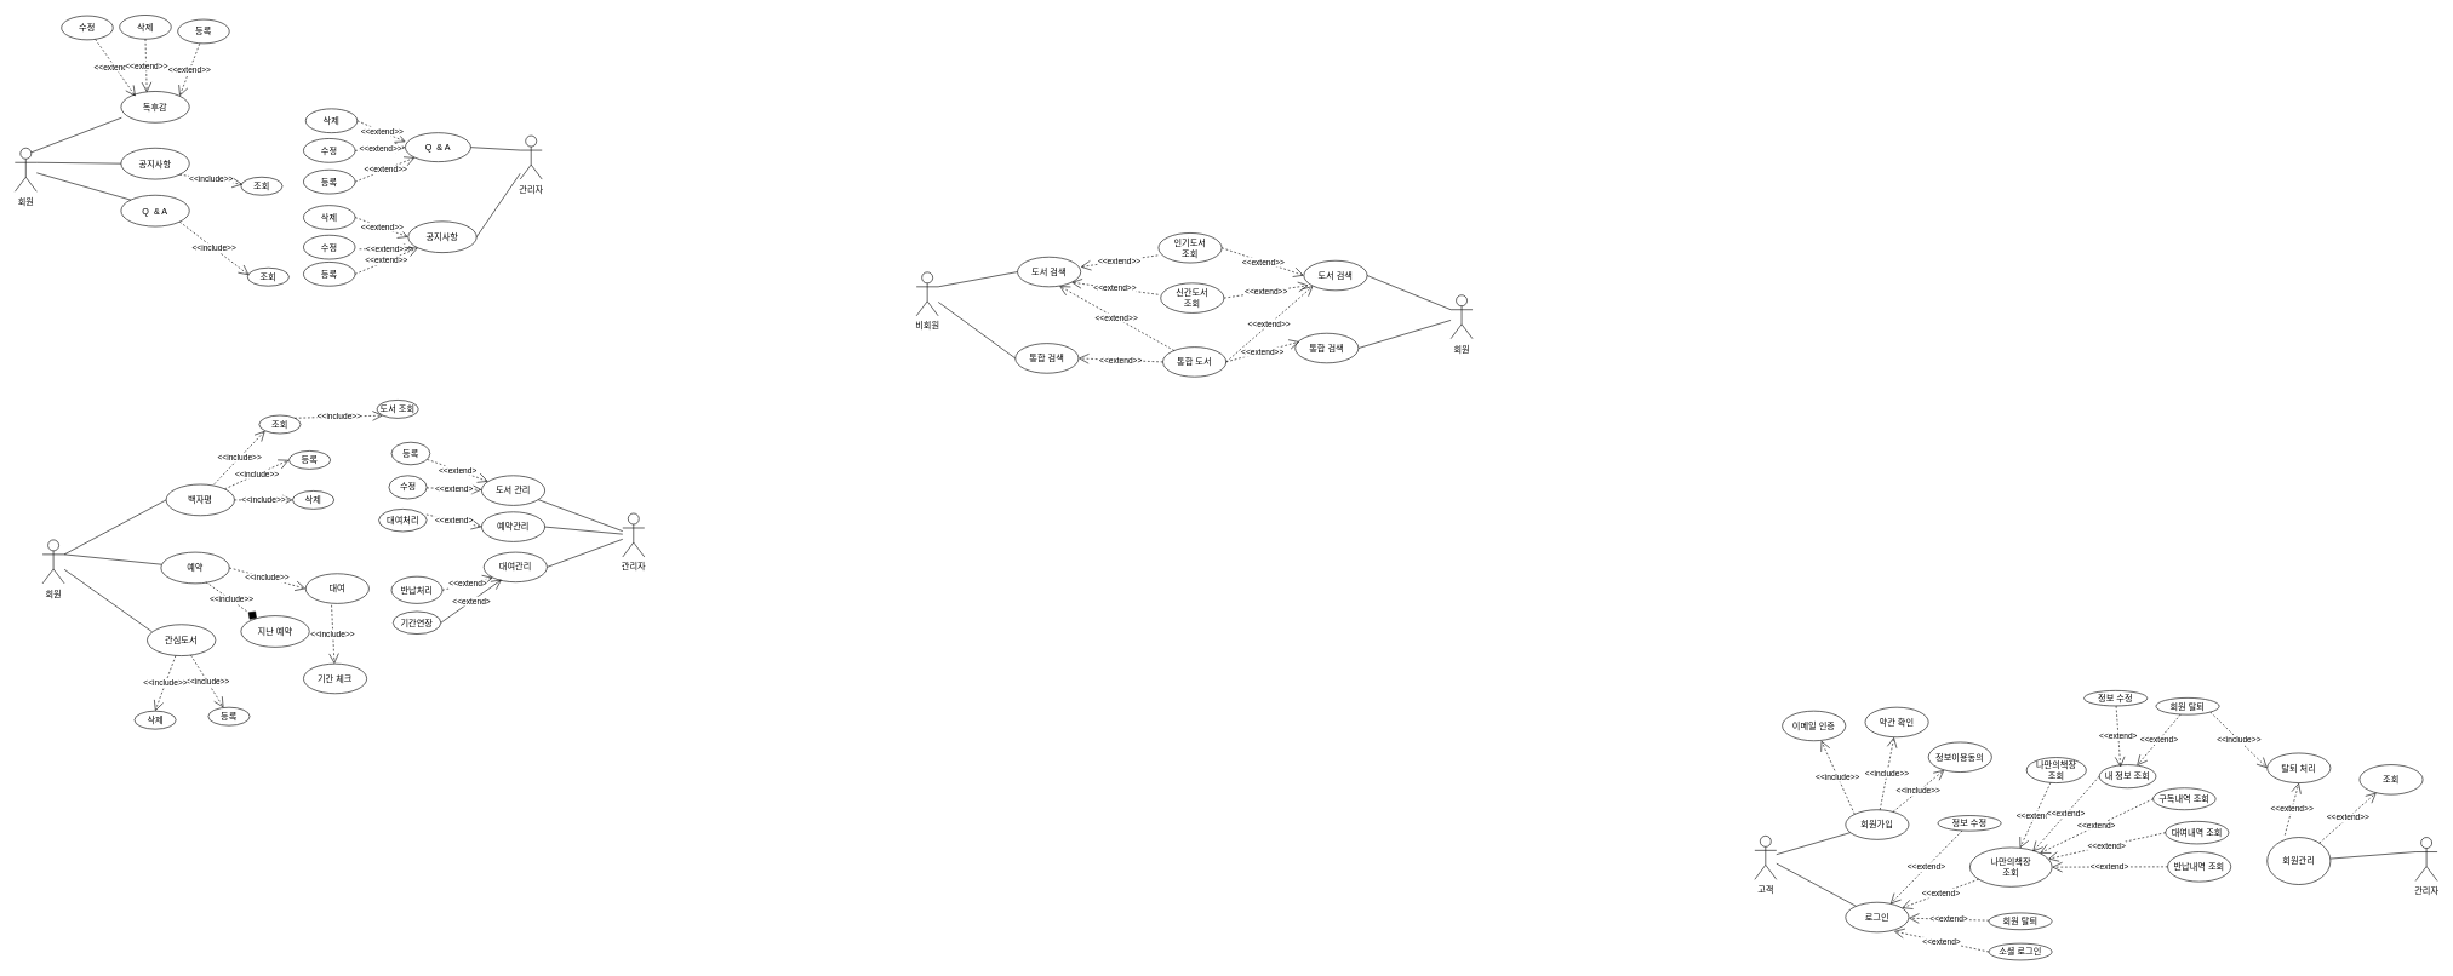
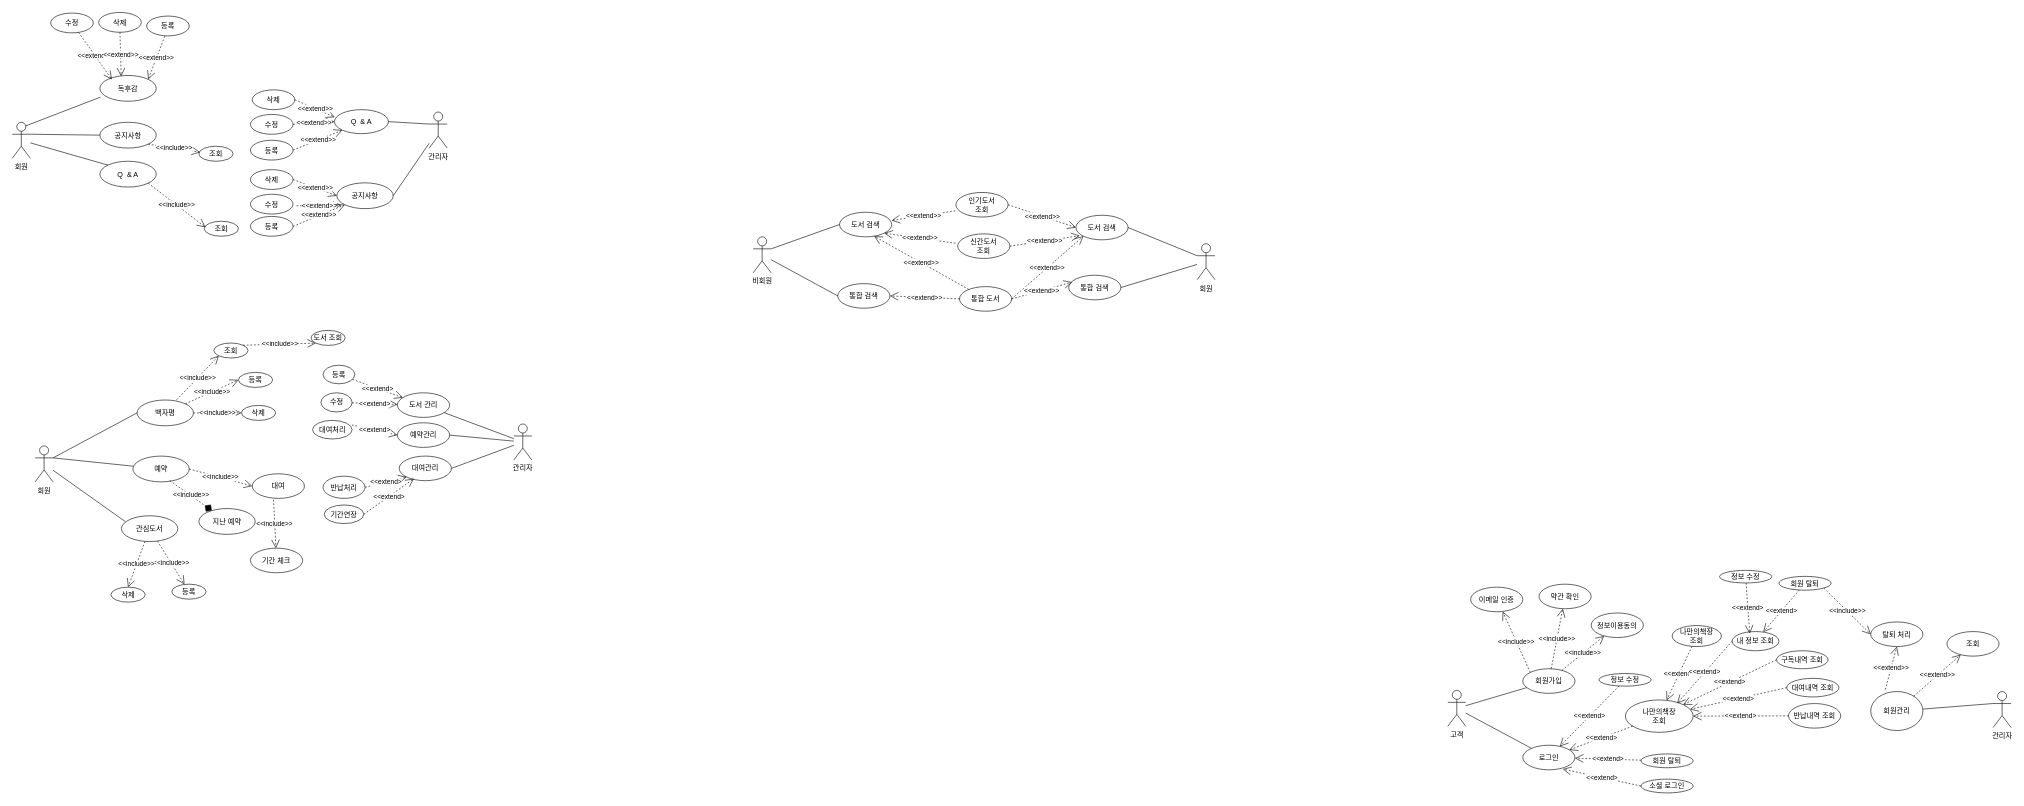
- <mxCell id="19" value="비회원" style="shape=umlActor;verticalLabelPosition=bottom;verticalAlign=top;html=1;outlineConnect=0;" parent="1" vertex="1"><mxGeometry x="1260" y="374" width="30" height="60" as="geometry" /></mxCell>
+ <mxCell id="19" value="비회원" style="shape=umlActor;verticalLabelPosition=bottom;verticalAlign=top;html=1;outlineConnect=0;" parent="1" vertex="1"><mxGeometry x="1255" y="394" width="30" height="60" as="geometry" /></mxCell>
- <mxCell id="134" value="&amp;lt;&amp;lt;extend&amp;gt;" style="endArrow=open;endSize=12;dashed=0;html=1;rounded=0;exitX=1;exitY=0.5;exitDx=0;exitDy=0;entryX=0.283;entryY=0.915;entryDx=0;entryDy=0;entryPerimeter=0;" edge="1" parent="1" source="132" target="127"><mxGeometry width="160" relative="1" as="geometry"><mxPoint x="618" y="821" as="sourcePoint" /><mxPoint x="688" y="805" as="targetPoint" /></mxGeometry></mxCell>
+ <mxCell id="134" value="&amp;lt;&amp;lt;extend&amp;gt;" style="endArrow=open;endSize=12;dashed=1;html=1;rounded=0;exitX=1;exitY=0.5;exitDx=0;exitDy=0;entryX=0.283;entryY=0.915;entryDx=0;entryDy=0;entryPerimeter=0;" edge="1" parent="1" source="132" target="127"><mxGeometry width="160" relative="1" as="geometry"><mxPoint x="618" y="821" as="sourcePoint" /><mxPoint x="688" y="805" as="targetPoint" /></mxGeometry></mxCell>
